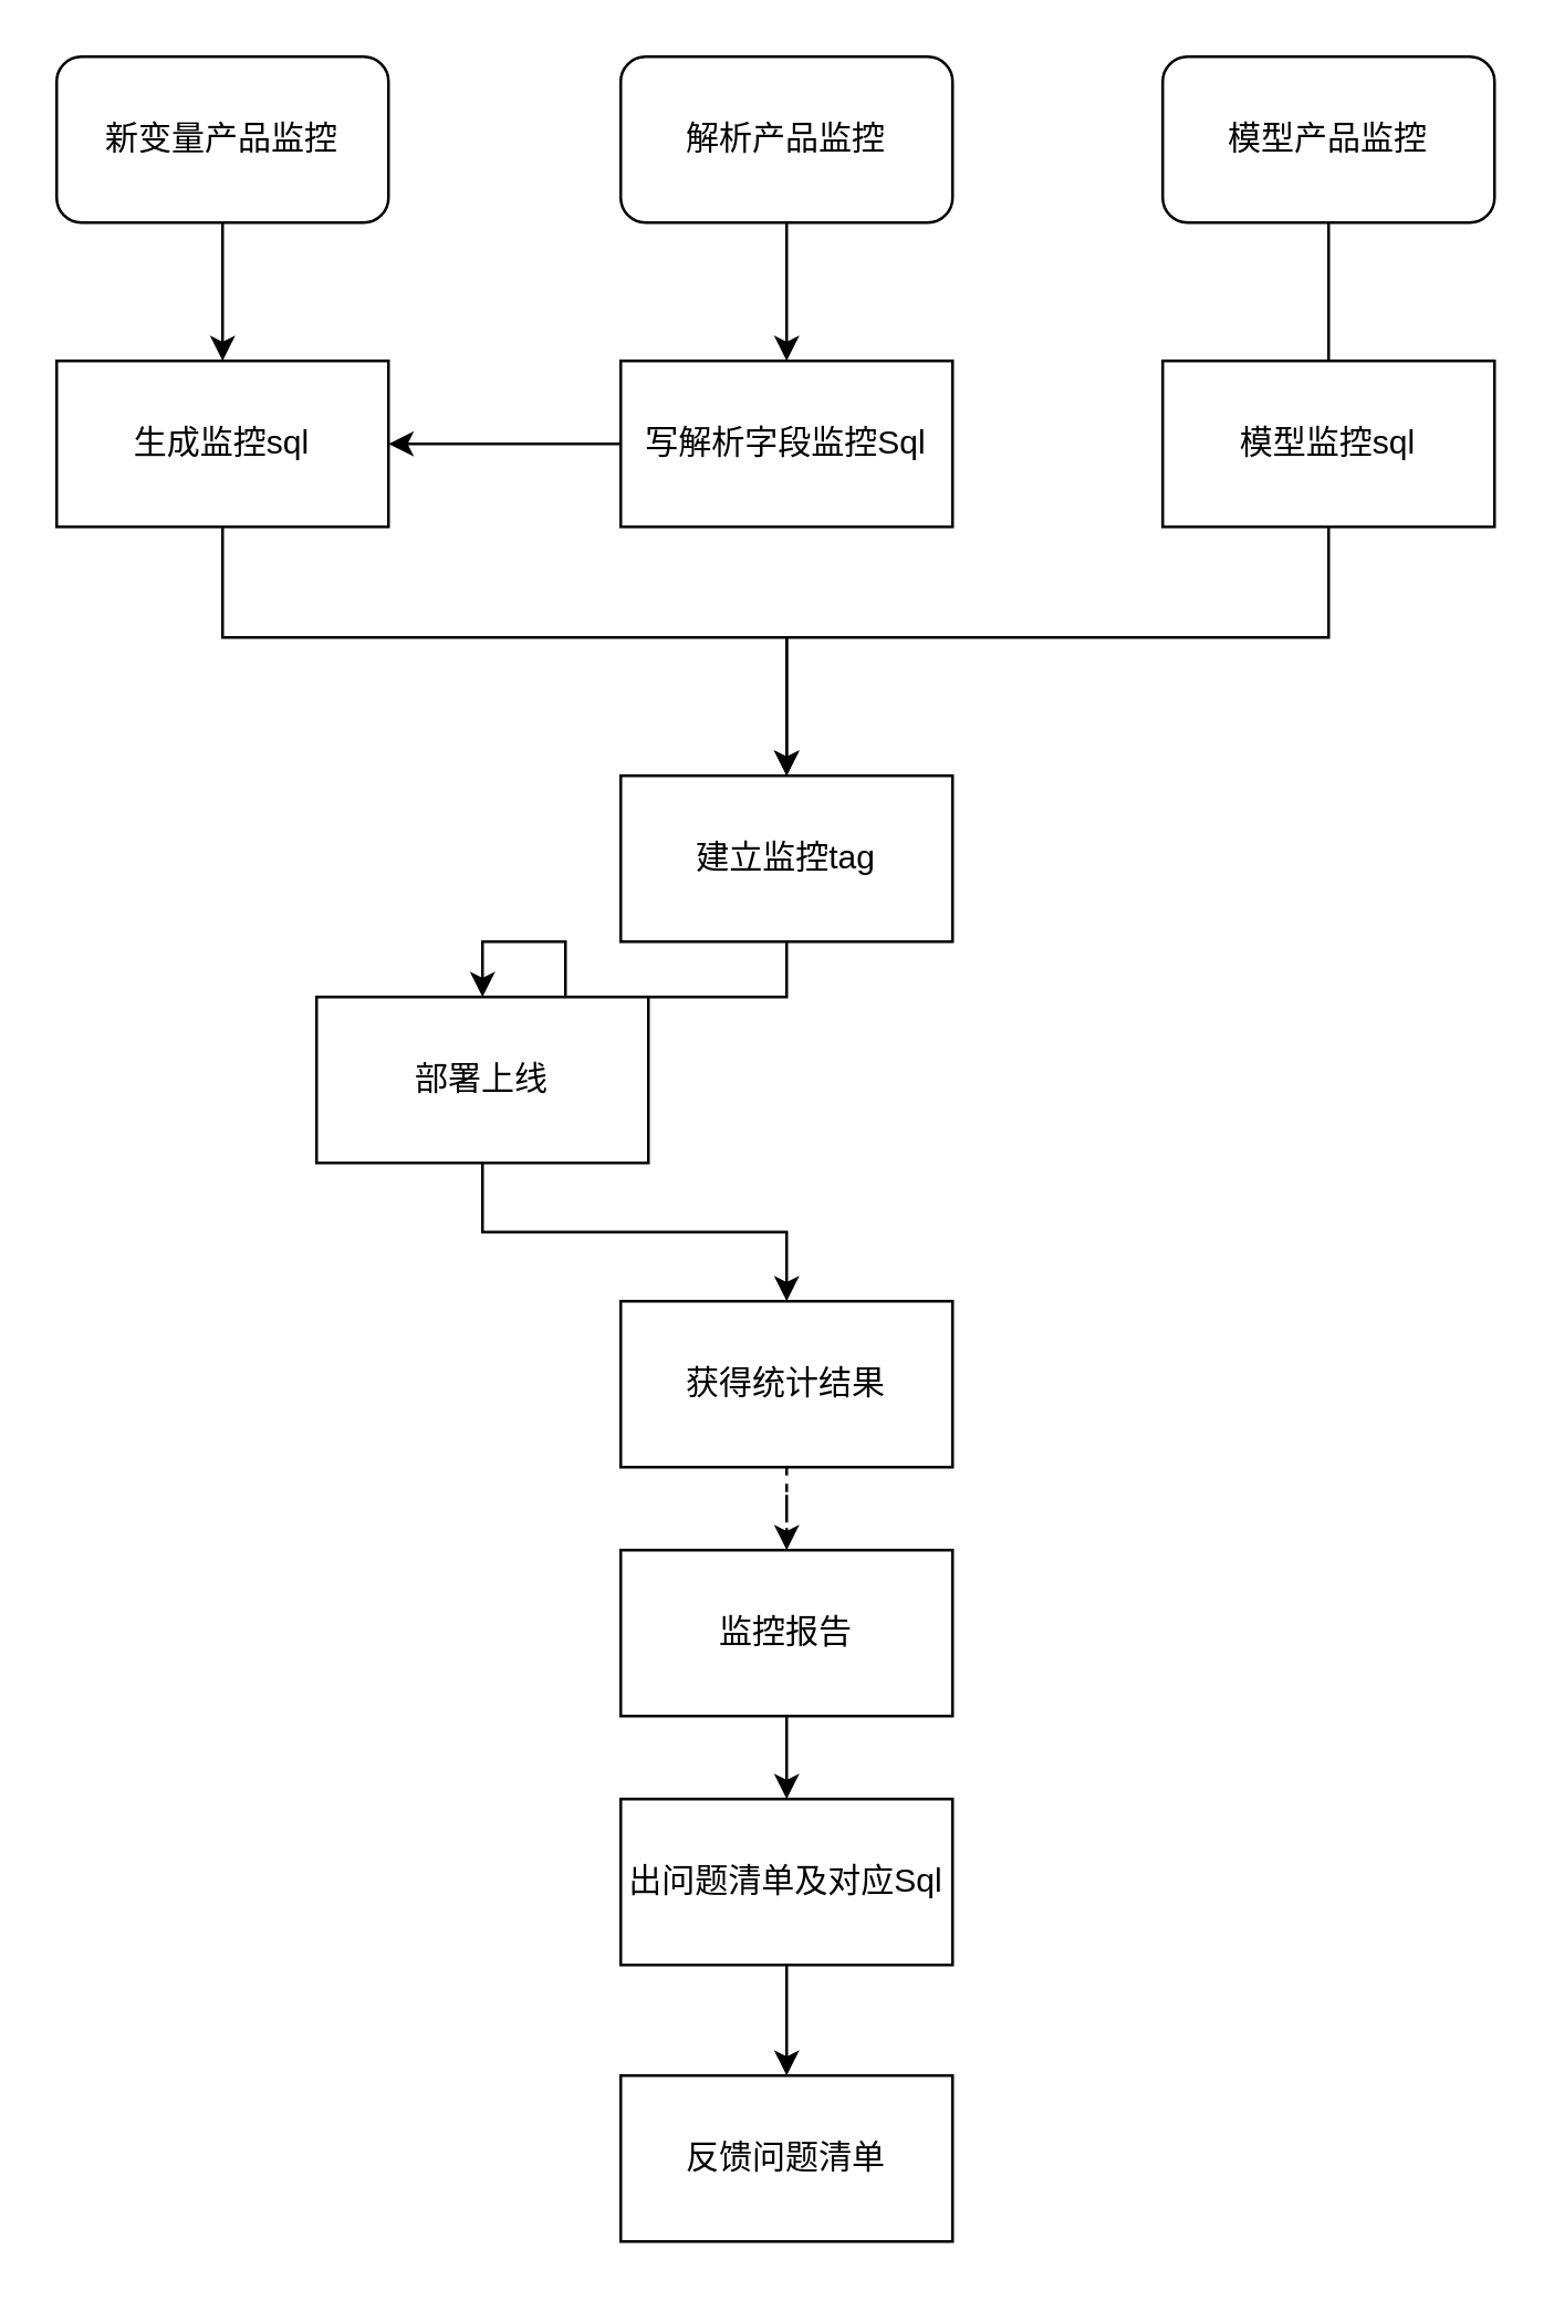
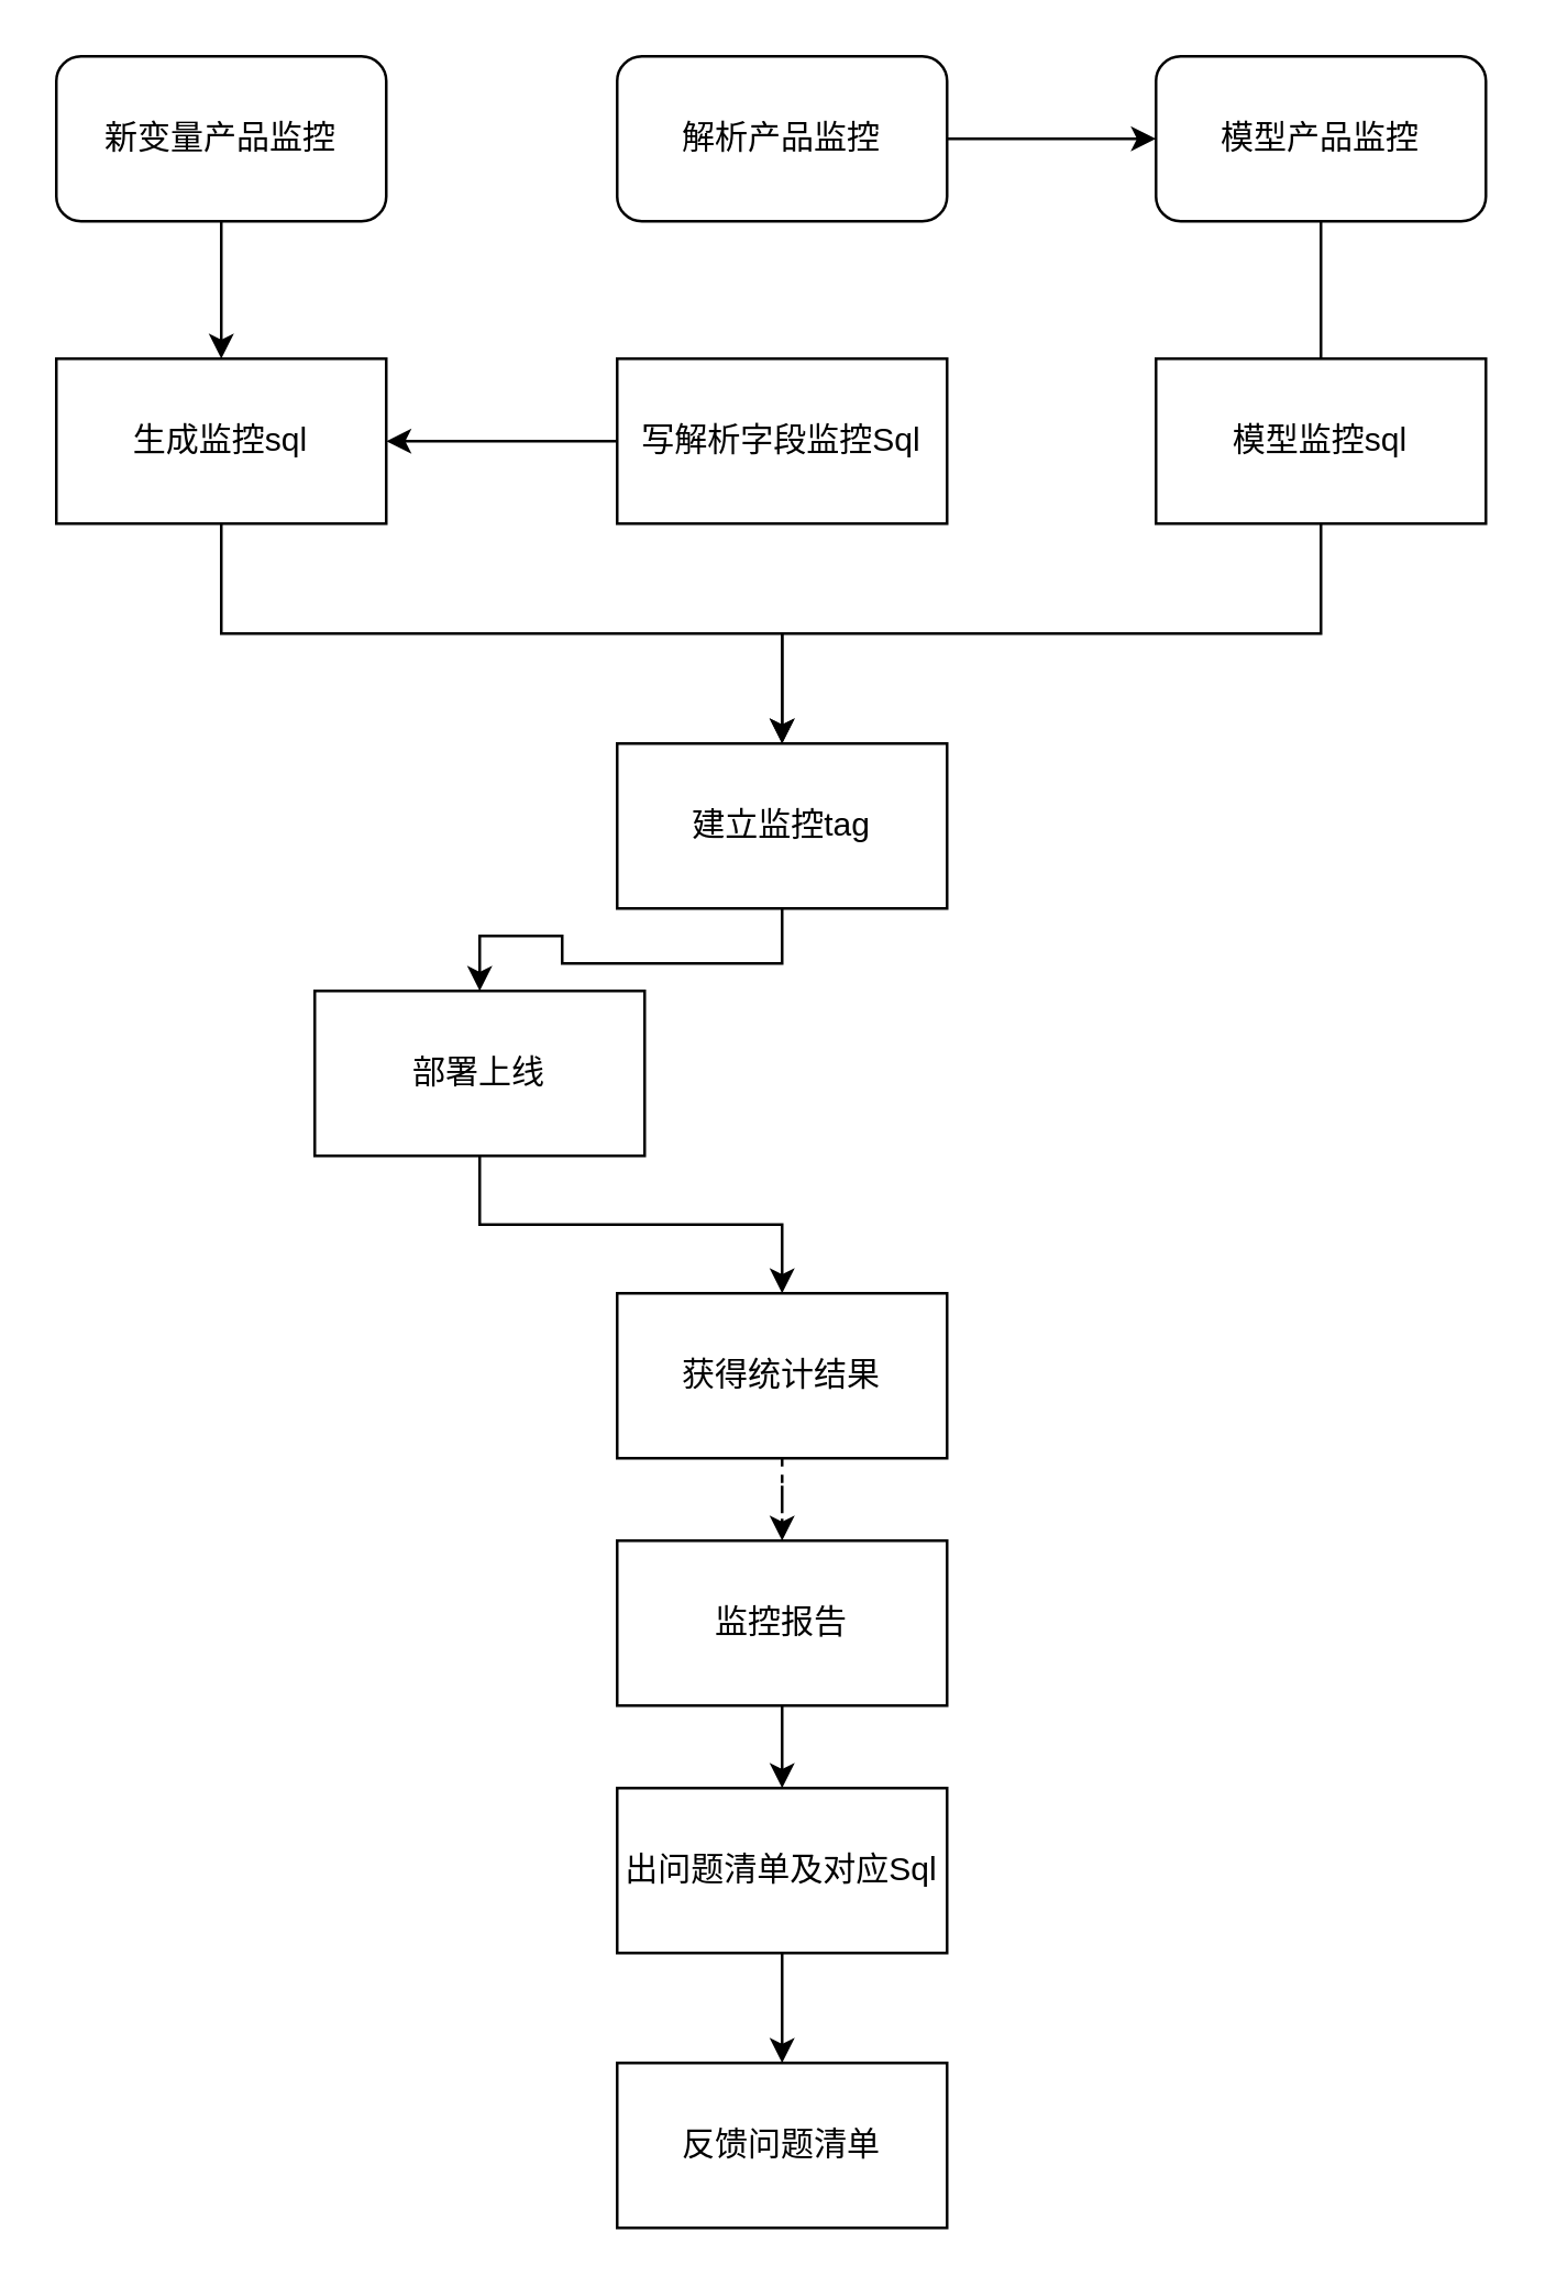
- <mxCell id="21" value="" style="edgeStyle=orthogonalEdgeStyle;rounded=0;orthogonalLoop=1;jettySize=auto;html=1;" edge="1" parent="1" source="22" target="18"><mxGeometry relative="1" as="geometry" /></mxCell>
+ <mxCell id="21" value="" style="edgeStyle=orthogonalEdgeStyle;rounded=0;orthogonalLoop=1;jettySize=auto;html=1;" edge="1" parent="1" source="22" target="24"><mxGeometry relative="1" as="geometry" /></mxCell>
- <mxCell id="7" value="建立监控tag" style="rounded=0;whiteSpace=wrap;html=1;" vertex="1" parent="1"><mxGeometry x="224" y="280" width="120" height="60" as="geometry" /></mxCell>
+ <mxCell id="7" value="建立监控tag" style="rounded=0;whiteSpace=wrap;html=1;" vertex="1" parent="1"><mxGeometry x="224" y="270" width="120" height="60" as="geometry" /></mxCell>
